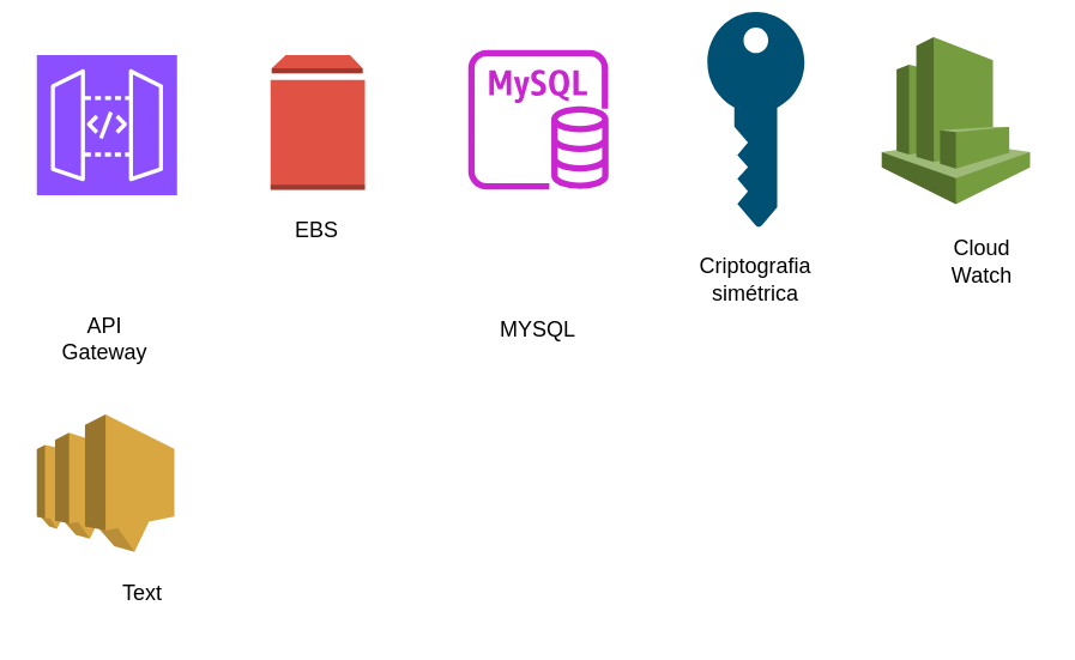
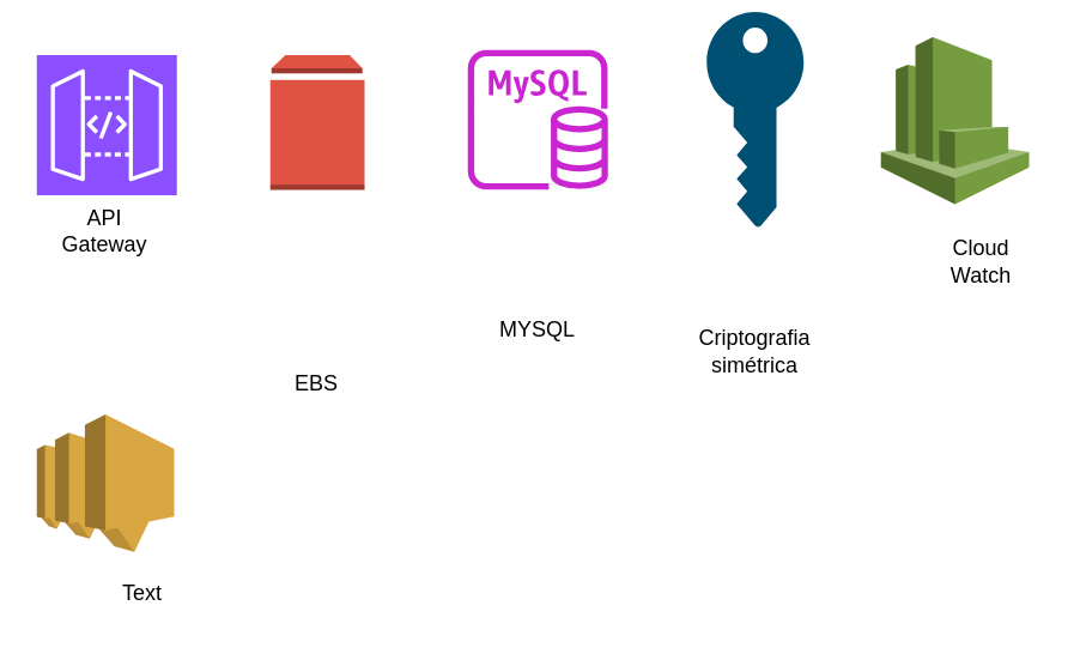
- <mxCell id="9" value="EBS" style="text;html=1;align=center;verticalAlign=middle;whiteSpace=wrap;rounded=0;" vertex="1" parent="1"><mxGeometry x="146.25" y="113" width="60" height="30" as="geometry" /></mxCell>
+ <mxCell id="9" value="EBS" style="text;html=1;align=center;verticalAlign=middle;whiteSpace=wrap;rounded=0;" vertex="1" parent="1"><mxGeometry x="146.25" y="198" width="60" height="30" as="geometry" /></mxCell>
- <mxCell id="11" value="Criptografia simétrica" style="text;html=1;align=center;verticalAlign=middle;whiteSpace=wrap;rounded=0;" vertex="1" parent="1"><mxGeometry x="390" y="140" width="60" height="30" as="geometry" /></mxCell>
+ <mxCell id="11" value="Criptografia simétrica" style="text;html=1;align=center;verticalAlign=middle;whiteSpace=wrap;rounded=0;" vertex="1" parent="1"><mxGeometry x="390" y="180" width="60" height="30" as="geometry" /></mxCell>
- <mxCell id="8" value="API Gateway" style="text;html=1;align=center;verticalAlign=middle;whiteSpace=wrap;rounded=0;" vertex="1" parent="1"><mxGeometry x="28" y="173" width="60" height="30" as="geometry" /></mxCell>
+ <mxCell id="8" value="API Gateway" style="text;html=1;align=center;verticalAlign=middle;whiteSpace=wrap;rounded=0;" vertex="1" parent="1"><mxGeometry x="28" y="113" width="60" height="30" as="geometry" /></mxCell>
